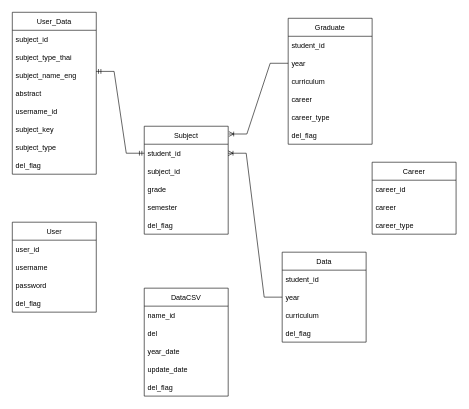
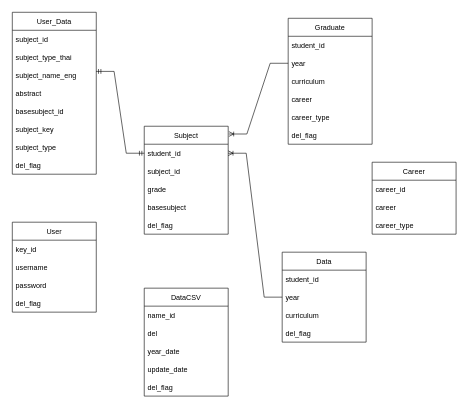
- <mxCell id="12" value="username_id" style="text;strokeColor=none;fillColor=none;align=left;verticalAlign=middle;spacingLeft=4;spacingRight=4;overflow=hidden;points=[[0,0.5],[1,0.5]];portConstraint=eastwest;rotatable=0;" parent="7" vertex="1"><mxGeometry y="150" width="140" height="30" as="geometry" /></mxCell>
+ <mxCell id="12" value="basesubject_id" style="text;strokeColor=none;fillColor=none;align=left;verticalAlign=middle;spacingLeft=4;spacingRight=4;overflow=hidden;points=[[0,0.5],[1,0.5]];portConstraint=eastwest;rotatable=0;" parent="7" vertex="1"><mxGeometry y="150" width="140" height="30" as="geometry" /></mxCell>
- <mxCell id="32" value="semester" style="text;strokeColor=none;fillColor=none;align=left;verticalAlign=middle;spacingLeft=4;spacingRight=4;overflow=hidden;points=[[0,0.5],[1,0.5]];portConstraint=eastwest;rotatable=0;" parent="28" vertex="1"><mxGeometry y="120" width="140" height="30" as="geometry" /></mxCell>
+ <mxCell id="32" value="basesubject" style="text;strokeColor=none;fillColor=none;align=left;verticalAlign=middle;spacingLeft=4;spacingRight=4;overflow=hidden;points=[[0,0.5],[1,0.5]];portConstraint=eastwest;rotatable=0;" parent="28" vertex="1"><mxGeometry y="120" width="140" height="30" as="geometry" /></mxCell>
- <mxCell id="3" value="user_id" style="text;strokeColor=none;fillColor=none;align=left;verticalAlign=middle;spacingLeft=4;spacingRight=4;overflow=hidden;points=[[0,0.5],[1,0.5]];portConstraint=eastwest;rotatable=0;" parent="2" vertex="1"><mxGeometry y="30" width="140" height="30" as="geometry" /></mxCell>
+ <mxCell id="3" value="key_id" style="text;strokeColor=none;fillColor=none;align=left;verticalAlign=middle;spacingLeft=4;spacingRight=4;overflow=hidden;points=[[0,0.5],[1,0.5]];portConstraint=eastwest;rotatable=0;" parent="2" vertex="1"><mxGeometry y="30" width="140" height="30" as="geometry" /></mxCell>
